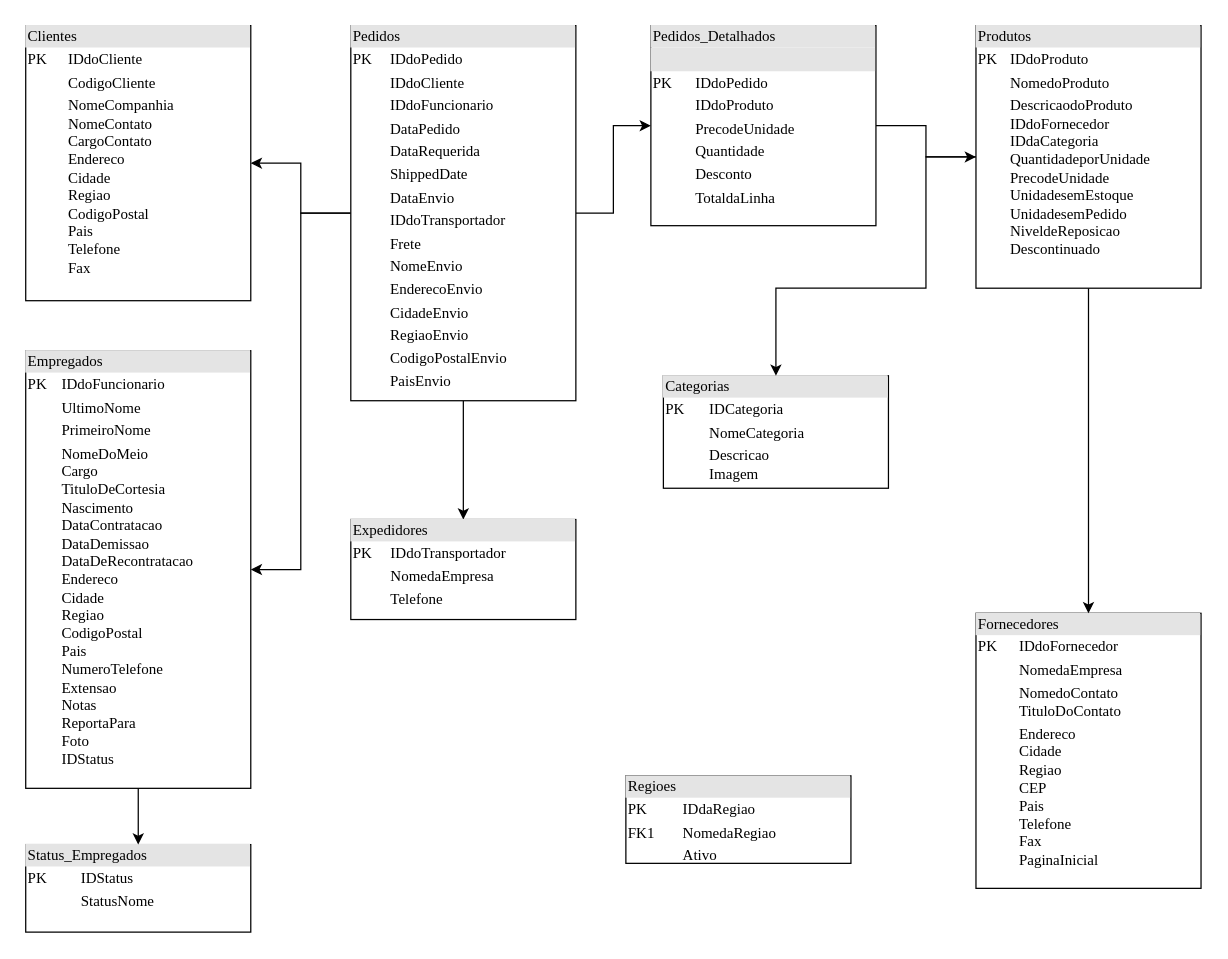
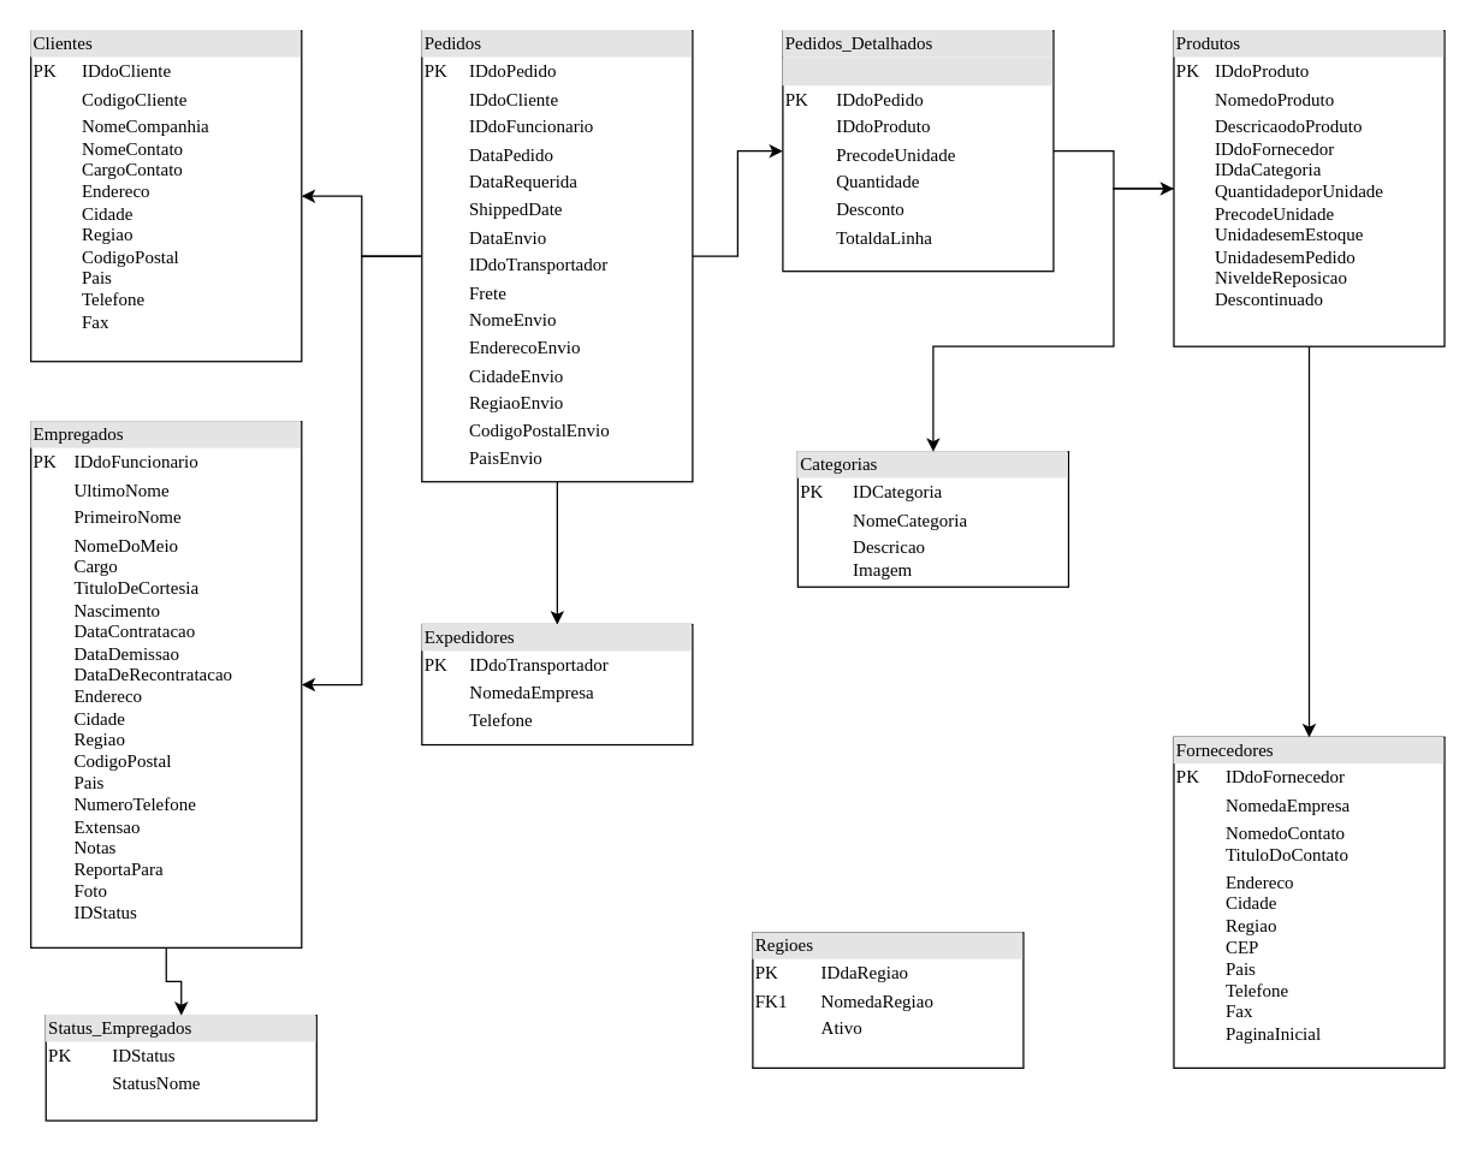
- <mxCell id="15" value="&lt;div style=&quot;box-sizing: border-box ; width: 100% ; background: #e4e4e4 ; padding: 2px&quot;&gt;Regioes&lt;/div&gt;&lt;table style=&quot;width: 100% ; font-size: 1em&quot; cellpadding=&quot;2&quot; cellspacing=&quot;0&quot;&gt;&lt;tbody&gt;&lt;tr&gt;&lt;td&gt;PK&lt;/td&gt;&lt;td&gt;IDdaRegiao&lt;/td&gt;&lt;/tr&gt;&lt;tr&gt;&lt;td&gt;FK1&lt;/td&gt;&lt;td&gt;NomedaRegiao&lt;/td&gt;&lt;/tr&gt;&lt;tr&gt;&lt;td&gt;&lt;/td&gt;&lt;td&gt;Ativo&lt;/td&gt;&lt;/tr&gt;&lt;tr&gt;&lt;td&gt;&lt;br&gt;&lt;/td&gt;&lt;td&gt;&lt;/td&gt;&lt;/tr&gt;&lt;/tbody&gt;&lt;/table&gt;" style="verticalAlign=top;align=left;overflow=fill;html=1;rounded=0;shadow=0;comic=0;labelBackgroundColor=none;strokeWidth=1;fontFamily=Verdana;fontSize=12" parent="1" vertex="1"><mxGeometry x="500" y="620" width="180" height="70" as="geometry" /></mxCell>
+ <mxCell id="15" value="&lt;div style=&quot;box-sizing: border-box ; width: 100% ; background: #e4e4e4 ; padding: 2px&quot;&gt;Regioes&lt;/div&gt;&lt;table style=&quot;width: 100% ; font-size: 1em&quot; cellpadding=&quot;2&quot; cellspacing=&quot;0&quot;&gt;&lt;tbody&gt;&lt;tr&gt;&lt;td&gt;PK&lt;/td&gt;&lt;td&gt;IDdaRegiao&lt;/td&gt;&lt;/tr&gt;&lt;tr&gt;&lt;td&gt;FK1&lt;/td&gt;&lt;td&gt;NomedaRegiao&lt;/td&gt;&lt;/tr&gt;&lt;tr&gt;&lt;td&gt;&lt;/td&gt;&lt;td&gt;Ativo&lt;/td&gt;&lt;/tr&gt;&lt;tr&gt;&lt;td&gt;&lt;br&gt;&lt;/td&gt;&lt;td&gt;&lt;/td&gt;&lt;/tr&gt;&lt;/tbody&gt;&lt;/table&gt;" style="verticalAlign=top;align=left;overflow=fill;html=1;rounded=0;shadow=0;comic=0;labelBackgroundColor=none;strokeWidth=1;fontFamily=Verdana;fontSize=12" parent="1" vertex="1"><mxGeometry x="500" y="620" width="180" height="90" as="geometry" /></mxCell>
- <mxCell id="5" value="&lt;div style=&quot;box-sizing: border-box ; width: 100% ; background: #e4e4e4 ; padding: 2px&quot;&gt;Status_Empregados&lt;/div&gt;&lt;table style=&quot;width: 100% ; font-size: 1em&quot; cellpadding=&quot;2&quot; cellspacing=&quot;0&quot;&gt;&lt;tbody&gt;&lt;tr&gt;&lt;td&gt;PK&lt;/td&gt;&lt;td&gt;IDStatus&lt;/td&gt;&lt;/tr&gt;&lt;tr&gt;&lt;td&gt;&lt;br&gt;&lt;/td&gt;&lt;td&gt;StatusNome&lt;/td&gt;&lt;/tr&gt;&lt;tr&gt;&lt;td&gt;&lt;/td&gt;&lt;td&gt;&lt;br&gt;&lt;/td&gt;&lt;/tr&gt;&lt;tr&gt;&lt;td&gt;&lt;br&gt;&lt;/td&gt;&lt;td&gt;&lt;br&gt;&lt;/td&gt;&lt;/tr&gt;&lt;/tbody&gt;&lt;/table&gt;" style="verticalAlign=top;align=left;overflow=fill;html=1;rounded=0;shadow=0;comic=0;labelBackgroundColor=none;strokeWidth=1;fontFamily=Verdana;fontSize=12" parent="1" vertex="1"><mxGeometry x="20" y="675" width="180" height="70" as="geometry" /></mxCell>
+ <mxCell id="5" value="&lt;div style=&quot;box-sizing: border-box ; width: 100% ; background: #e4e4e4 ; padding: 2px&quot;&gt;Status_Empregados&lt;/div&gt;&lt;table style=&quot;width: 100% ; font-size: 1em&quot; cellpadding=&quot;2&quot; cellspacing=&quot;0&quot;&gt;&lt;tbody&gt;&lt;tr&gt;&lt;td&gt;PK&lt;/td&gt;&lt;td&gt;IDStatus&lt;/td&gt;&lt;/tr&gt;&lt;tr&gt;&lt;td&gt;&lt;br&gt;&lt;/td&gt;&lt;td&gt;StatusNome&lt;/td&gt;&lt;/tr&gt;&lt;tr&gt;&lt;td&gt;&lt;/td&gt;&lt;td&gt;&lt;br&gt;&lt;/td&gt;&lt;/tr&gt;&lt;tr&gt;&lt;td&gt;&lt;br&gt;&lt;/td&gt;&lt;td&gt;&lt;br&gt;&lt;/td&gt;&lt;/tr&gt;&lt;/tbody&gt;&lt;/table&gt;" style="verticalAlign=top;align=left;overflow=fill;html=1;rounded=0;shadow=0;comic=0;labelBackgroundColor=none;strokeWidth=1;fontFamily=Verdana;fontSize=12" parent="1" vertex="1"><mxGeometry x="30" y="675" width="180" height="70" as="geometry" /></mxCell>
